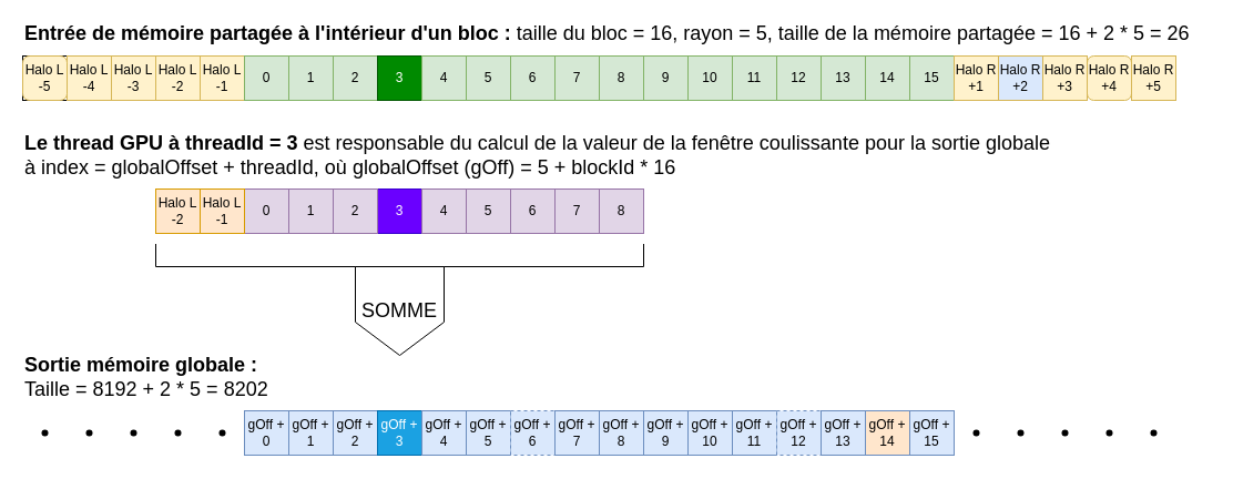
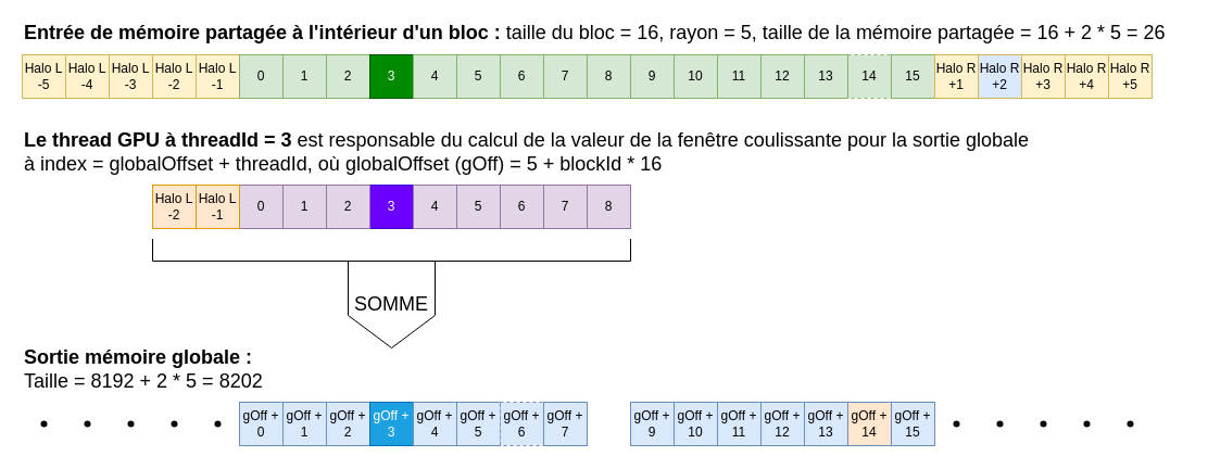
- <mxCell id="7" value="&lt;div&gt;Halo L&lt;/div&gt;&lt;div&gt;-5&lt;br&gt;&lt;/div&gt;" style="whiteSpace=wrap;html=1;aspect=fixed;fillColor=#fff2cc;strokeColor=#d6b656;rounded=1;" parent="1" vertex="1"><mxGeometry y="50" width="40" height="40" as="geometry" x="20" /></mxCell>
+ <mxCell id="7" value="&lt;div&gt;Halo L&lt;/div&gt;&lt;div&gt;-5&lt;br&gt;&lt;/div&gt;" style="whiteSpace=wrap;html=1;aspect=fixed;fillColor=#fff2cc;strokeColor=#d6b656;" parent="1" vertex="1"><mxGeometry y="50" width="40" height="40" as="geometry" x="20" /></mxCell>
- <mxCell id="22" value="14" style="whiteSpace=wrap;html=1;aspect=fixed;fillColor=#d5e8d4;strokeColor=#82b366;" parent="1" vertex="1"><mxGeometry x="780" y="50" width="40" height="40" as="geometry" /></mxCell>
+ <mxCell id="22" value="14" style="whiteSpace=wrap;html=1;aspect=fixed;fillColor=#d5e8d4;strokeColor=#82b366;dashed=1;" parent="1" vertex="1"><mxGeometry x="780" y="50" width="40" height="40" as="geometry" /></mxCell>
- <mxCell id="27" value="&lt;div&gt;Halo R&lt;/div&gt;&lt;div&gt;+4&lt;br&gt;&lt;/div&gt;" style="whiteSpace=wrap;html=1;aspect=fixed;fillColor=#fff2cc;strokeColor=#d6b656;rounded=1;" parent="1" vertex="1"><mxGeometry x="980" y="50" width="40" height="40" as="geometry" /></mxCell>
+ <mxCell id="27" value="&lt;div&gt;Halo R&lt;/div&gt;&lt;div&gt;+4&lt;br&gt;&lt;/div&gt;" style="whiteSpace=wrap;html=1;aspect=fixed;fillColor=#fff2cc;strokeColor=#d6b656;" parent="1" vertex="1"><mxGeometry x="980" y="50" width="40" height="40" as="geometry" /></mxCell>
- <mxCell id="99" value="&lt;div&gt;gOff +&lt;/div&gt;&lt;div&gt;8&lt;/div&gt;" style="whiteSpace=wrap;html=1;aspect=fixed;fillColor=#dae8fc;strokeColor=#6c8ebf;" parent="1" vertex="1"><mxGeometry x="540" y="370" width="40" height="40" as="geometry" /></mxCell>
- <mxCell id="103" value="&lt;div&gt;gOff +&lt;/div&gt;&lt;div&gt;12&lt;/div&gt;" style="whiteSpace=wrap;html=1;aspect=fixed;fillColor=#dae8fc;strokeColor=#6c8ebf;dashed=1;" parent="1" vertex="1"><mxGeometry x="700" y="370" width="40" height="40" as="geometry" /></mxCell>
+ <mxCell id="103" value="&lt;div&gt;gOff +&lt;/div&gt;&lt;div&gt;12&lt;/div&gt;" style="whiteSpace=wrap;html=1;aspect=fixed;fillColor=#dae8fc;strokeColor=#6c8ebf;" parent="1" vertex="1"><mxGeometry x="700" y="370" width="40" height="40" as="geometry" /></mxCell>
